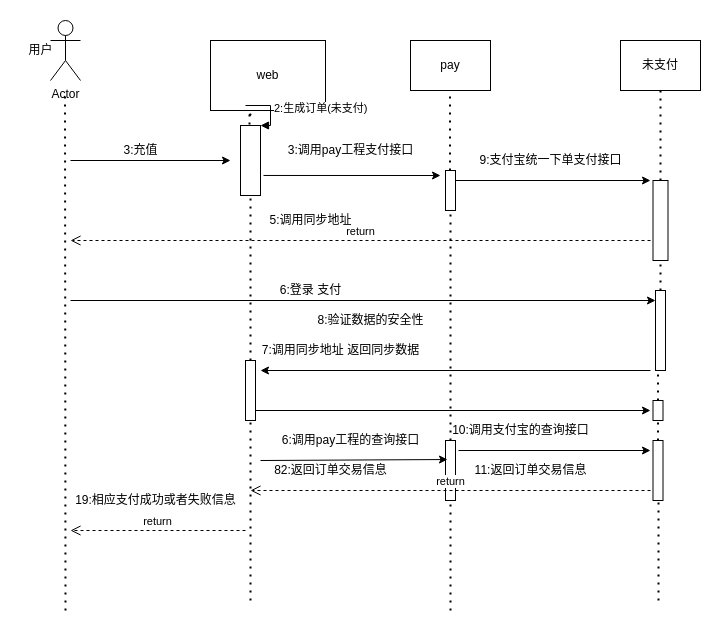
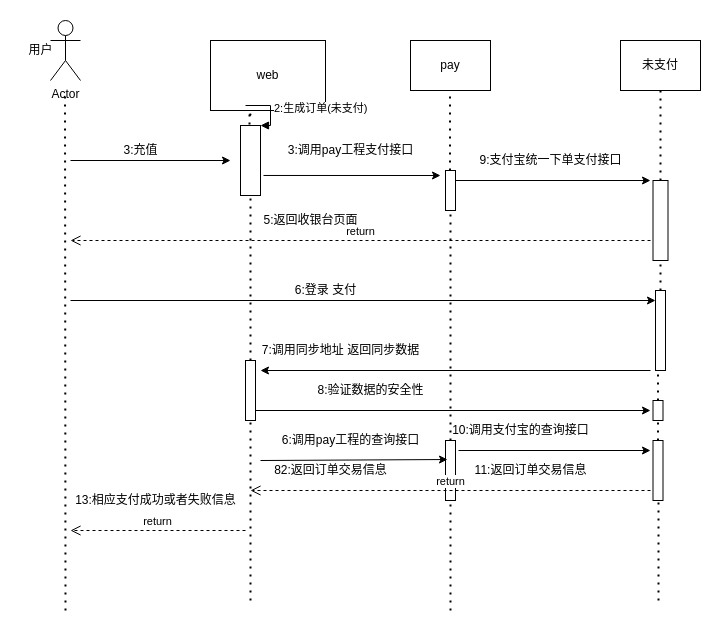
- <mxCell id="26" value="5:调用同步地址" style="text;html=1;align=center;verticalAlign=middle;resizable=0;points=[];autosize=1;" vertex="1" parent="1"><mxGeometry x="255" y="210" width="110" height="20" as="geometry" /></mxCell>
+ <mxCell id="26" value="5:返回收银台页面" style="text;html=1;align=center;verticalAlign=middle;resizable=0;points=[];autosize=1;" vertex="1" parent="1"><mxGeometry x="255" y="210" width="110" height="20" as="geometry" /></mxCell>
- <mxCell id="30" value="6:登录 支付" style="text;html=1;align=center;verticalAlign=middle;resizable=0;points=[];autosize=1;" vertex="1" parent="1"><mxGeometry x="270" y="280" width="80" height="20" as="geometry" /></mxCell>
+ <mxCell id="30" value="6:登录 支付" style="text;html=1;align=center;verticalAlign=middle;resizable=0;points=[];autosize=1;" vertex="1" parent="1"><mxGeometry x="285" y="280" width="80" height="20" as="geometry" /></mxCell>
- <mxCell id="37" value="8:验证数据的安全性" style="text;html=1;align=center;verticalAlign=middle;resizable=0;points=[];autosize=1;" vertex="1" parent="1"><mxGeometry x="310" y="310" width="120" height="20" as="geometry" /></mxCell>
+ <mxCell id="37" value="8:验证数据的安全性" style="text;html=1;align=center;verticalAlign=middle;resizable=0;points=[];autosize=1;" vertex="1" parent="1"><mxGeometry x="310" y="380" width="120" height="20" as="geometry" /></mxCell>
- <mxCell id="50" value="19:相应支付成功或者失败信息" style="text;html=1;align=center;verticalAlign=middle;resizable=0;points=[];autosize=1;" vertex="1" parent="1"><mxGeometry x="65" y="490" width="180" height="20" as="geometry" /></mxCell>
+ <mxCell id="50" value="13:相应支付成功或者失败信息" style="text;html=1;align=center;verticalAlign=middle;resizable=0;points=[];autosize=1;" vertex="1" parent="1"><mxGeometry x="65" y="490" width="180" height="20" as="geometry" /></mxCell>
